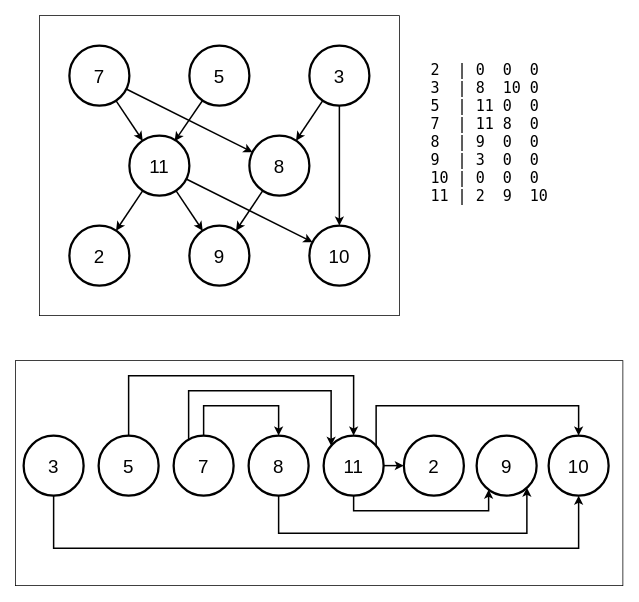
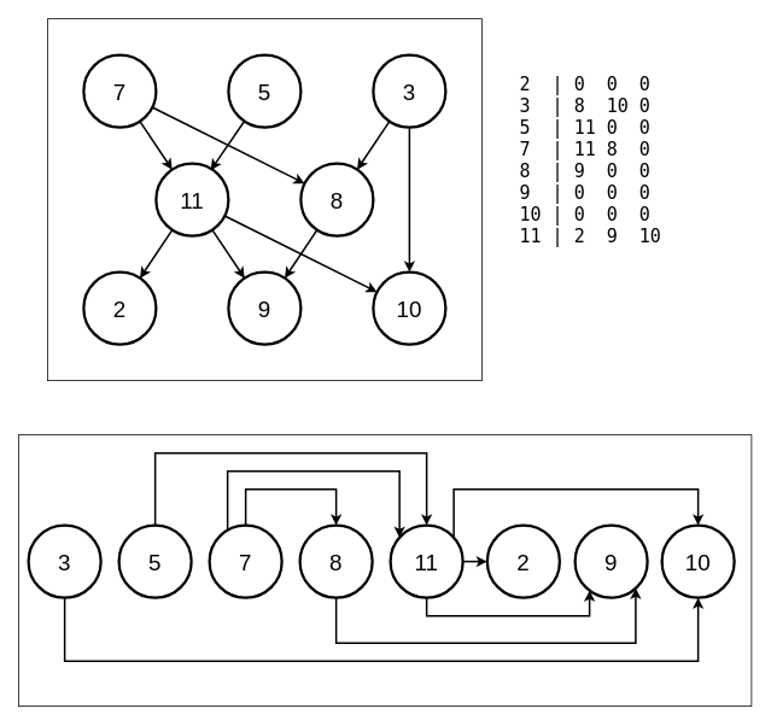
- <mxCell id="21" value="&lt;pre style=&quot;font-size: 20px;&quot;&gt;&lt;font style=&quot;font-size: 20px;&quot;&gt;2  | 0  0  0&lt;br&gt;&lt;/font&gt;&lt;font style=&quot;font-size: 20px;&quot;&gt;3  | 8  10 0&lt;br&gt;&lt;/font&gt;&lt;span style=&quot;&quot;&gt;5  | 11 0  0&lt;br&gt;&lt;/span&gt;&lt;span style=&quot;&quot;&gt;7  | 11 8  0&lt;br&gt;&lt;/span&gt;&lt;span style=&quot;&quot;&gt;8  | 9  0  0&lt;br&gt;&lt;/span&gt;&lt;span style=&quot;&quot;&gt;9  | 3  0  0&lt;br&gt;&lt;/span&gt;&lt;span style=&quot;&quot;&gt;10 | 0  0  0&lt;br&gt;&lt;/span&gt;&lt;span style=&quot;&quot;&gt;11 | 2  9  10&lt;/span&gt;&lt;/pre&gt;" style="text;html=1;align=left;verticalAlign=middle;resizable=0;points=[];autosize=1;strokeColor=none;fillColor=none;" vertex="1" parent="1"><mxGeometry x="572" y="50" width="180" height="250" as="geometry" /></mxCell>
+ <mxCell id="21" value="&lt;pre style=&quot;font-size: 20px;&quot;&gt;&lt;font style=&quot;font-size: 20px;&quot;&gt;2  | 0  0  0&lt;br&gt;&lt;/font&gt;&lt;font style=&quot;font-size: 20px;&quot;&gt;3  | 8  10 0&lt;br&gt;&lt;/font&gt;&lt;span style=&quot;&quot;&gt;5  | 11 0  0&lt;br&gt;&lt;/span&gt;&lt;span style=&quot;&quot;&gt;7  | 11 8  0&lt;br&gt;&lt;/span&gt;&lt;span style=&quot;&quot;&gt;8  | 9  0  0&lt;br&gt;&lt;/span&gt;&lt;span style=&quot;&quot;&gt;9  | 0  0  0&lt;br&gt;&lt;/span&gt;&lt;span style=&quot;&quot;&gt;10 | 0  0  0&lt;br&gt;&lt;/span&gt;&lt;span style=&quot;&quot;&gt;11 | 2  9  10&lt;/span&gt;&lt;/pre&gt;" style="text;html=1;align=left;verticalAlign=middle;resizable=0;points=[];autosize=1;strokeColor=none;fillColor=none;" vertex="1" parent="1"><mxGeometry x="572" y="50" width="180" height="250" as="geometry" /></mxCell>
